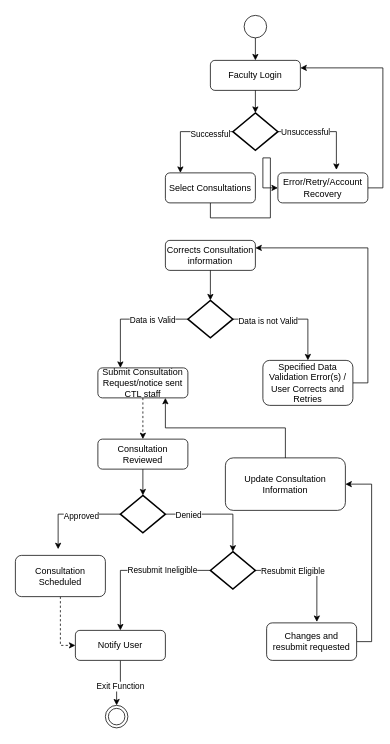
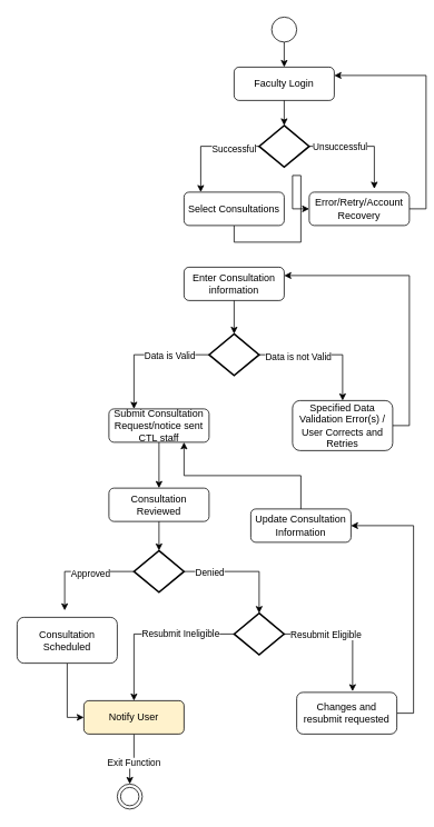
- <mxCell id="15" value="Corrects Consultation information" style="rounded=1;whiteSpace=wrap;html=1;glass=0;strokeWidth=1;shadow=0;" vertex="1" parent="1"><mxGeometry x="220" y="320" width="120" height="40" as="geometry" /></mxCell>
+ <mxCell id="15" value="Enter Consultation information" style="rounded=1;whiteSpace=wrap;html=1;glass=0;strokeWidth=1;shadow=0;" vertex="1" parent="1"><mxGeometry x="220" y="320" width="120" height="40" as="geometry" /></mxCell>
- <mxCell id="22" style="edgeStyle=orthogonalEdgeStyle;rounded=0;orthogonalLoop=1;jettySize=auto;html=1;exitX=0.5;exitY=1;exitDx=0;exitDy=0;entryX=0.5;entryY=0;entryDx=0;entryDy=0;dashed=1;" edge="1" parent="1" source="23" target="26"><mxGeometry relative="1" as="geometry" /></mxCell>
+ <mxCell id="22" style="edgeStyle=orthogonalEdgeStyle;rounded=0;orthogonalLoop=1;jettySize=auto;html=1;exitX=0.5;exitY=1;exitDx=0;exitDy=0;entryX=0.5;entryY=0;entryDx=0;entryDy=0;" edge="1" parent="1" source="23" target="26"><mxGeometry relative="1" as="geometry" /></mxCell>
- <mxCell id="36" value="Update Consultation Information" style="rounded=1;whiteSpace=wrap;html=1;glass=0;strokeWidth=1;shadow=0;" vertex="1" parent="1"><mxGeometry x="300" y="610" width="160" height="70" as="geometry" /></mxCell>
+ <mxCell id="36" value="Update Consultation Information" style="rounded=1;whiteSpace=wrap;html=1;glass=0;strokeWidth=1;shadow=0;" vertex="1" parent="1"><mxGeometry x="300" y="610" width="120" height="40" as="geometry" /></mxCell>
- <mxCell id="31" style="edgeStyle=orthogonalEdgeStyle;rounded=0;orthogonalLoop=1;jettySize=auto;html=1;exitX=0.5;exitY=1;exitDx=0;exitDy=0;entryX=0;entryY=0.5;entryDx=0;entryDy=0;dashed=1;" edge="1" parent="1" source="32" target="39"><mxGeometry relative="1" as="geometry" /></mxCell>
+ <mxCell id="31" style="edgeStyle=orthogonalEdgeStyle;rounded=0;orthogonalLoop=1;jettySize=auto;html=1;exitX=0.5;exitY=1;exitDx=0;exitDy=0;entryX=0;entryY=0.5;entryDx=0;entryDy=0;" edge="1" parent="1" source="32" target="39"><mxGeometry relative="1" as="geometry" /></mxCell>
- <mxCell id="39" value="Notify User" style="rounded=1;whiteSpace=wrap;html=1;glass=0;strokeWidth=1;shadow=0;" vertex="1" parent="1"><mxGeometry x="100" y="840" width="120" height="40" as="geometry" /></mxCell>
+ <mxCell id="39" value="Notify User" style="rounded=1;whiteSpace=wrap;html=1;glass=0;strokeWidth=1;shadow=0;fillColor=#fff2cc;" vertex="1" parent="1"><mxGeometry x="100" y="840" width="120" height="40" as="geometry" /></mxCell>
